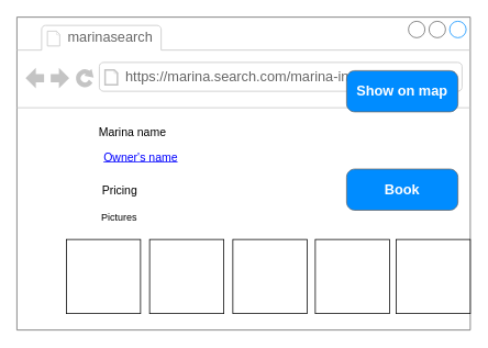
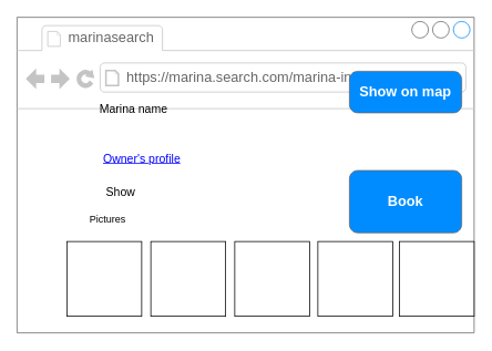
- <mxCell id="5" value="&lt;font style=&quot;font-size: 14px&quot;&gt;Marina name&lt;/font&gt;" style="text;html=1;strokeColor=none;fillColor=none;align=center;verticalAlign=middle;whiteSpace=wrap;rounded=0;" vertex="1" parent="2"><mxGeometry x="88" y="125" width="105" height="30" as="geometry" /></mxCell>
+ <mxCell id="5" value="&lt;font style=&quot;font-size: 14px&quot;&gt;Marina name&lt;/font&gt;" style="text;html=1;strokeColor=none;fillColor=none;align=center;verticalAlign=middle;whiteSpace=wrap;rounded=0;" vertex="1" parent="2"><mxGeometry x="88" y="95" width="105" height="30" as="geometry" /></mxCell>
- <mxCell id="13" value="&lt;font style=&quot;font-size: 14px&quot;&gt;Owner's name&lt;/font&gt;" style="shape=rectangle;strokeColor=none;fillColor=none;linkText=;fontSize=17;fontColor=#0000ff;fontStyle=4;html=1;align=center;" vertex="1" parent="2"><mxGeometry x="75" y="155" width="150" height="30" as="geometry" /></mxCell>
+ <mxCell id="13" value="&lt;font style=&quot;font-size: 14px&quot;&gt;Owner's profile&lt;/font&gt;" style="shape=rectangle;strokeColor=none;fillColor=none;linkText=;fontSize=17;fontColor=#0000ff;fontStyle=4;html=1;align=center;" vertex="1" parent="2"><mxGeometry x="75" y="155" width="150" height="30" as="geometry" /></mxCell>
- <mxCell id="14" value="&lt;font style=&quot;font-size: 14px&quot;&gt;Pricing&lt;/font&gt;" style="text;html=1;strokeColor=none;fillColor=none;align=center;verticalAlign=middle;whiteSpace=wrap;rounded=0;" vertex="1" parent="2"><mxGeometry x="105" y="199.5" width="40" height="20" as="geometry" /></mxCell>
+ <mxCell id="14" value="&lt;font style=&quot;font-size: 14px&quot;&gt;Show&lt;/font&gt;" style="text;html=1;strokeColor=none;fillColor=none;align=center;verticalAlign=middle;whiteSpace=wrap;rounded=0;" vertex="1" parent="2"><mxGeometry x="105" y="199.5" width="40" height="20" as="geometry" /></mxCell>
- <mxCell id="15" value="Book" style="strokeWidth=1;shadow=0;dashed=0;align=center;html=1;shape=mxgraph.mockup.buttons.button;strokeColor=#666666;fontColor=#ffffff;mainText=;buttonStyle=round;fontSize=17;fontStyle=1;fillColor=#008cff;whiteSpace=wrap;" vertex="1" parent="2"><mxGeometry x="400" y="184.5" width="135" height="50" as="geometry" /></mxCell>
+ <mxCell id="15" value="Book" style="strokeWidth=1;shadow=0;dashed=0;align=center;html=1;shape=mxgraph.mockup.buttons.button;strokeColor=#666666;fontColor=#ffffff;mainText=;buttonStyle=round;fontSize=17;fontStyle=1;fillColor=#008cff;whiteSpace=wrap;" vertex="1" parent="2"><mxGeometry x="400" y="184.5" width="135" height="75" as="geometry" /></mxCell>
- <mxCell id="6" value="Pictures" style="text;html=1;strokeColor=none;fillColor=none;align=center;verticalAlign=middle;whiteSpace=wrap;rounded=0;" vertex="1" parent="2"><mxGeometry x="88" y="234" width="73" height="20" as="geometry" /></mxCell>
+ <mxCell id="6" value="Pictures" style="text;html=1;strokeColor=none;fillColor=none;align=center;verticalAlign=middle;whiteSpace=wrap;rounded=0;" vertex="1" parent="2"><mxGeometry x="73" y="234" width="73" height="20" as="geometry" /></mxCell>
